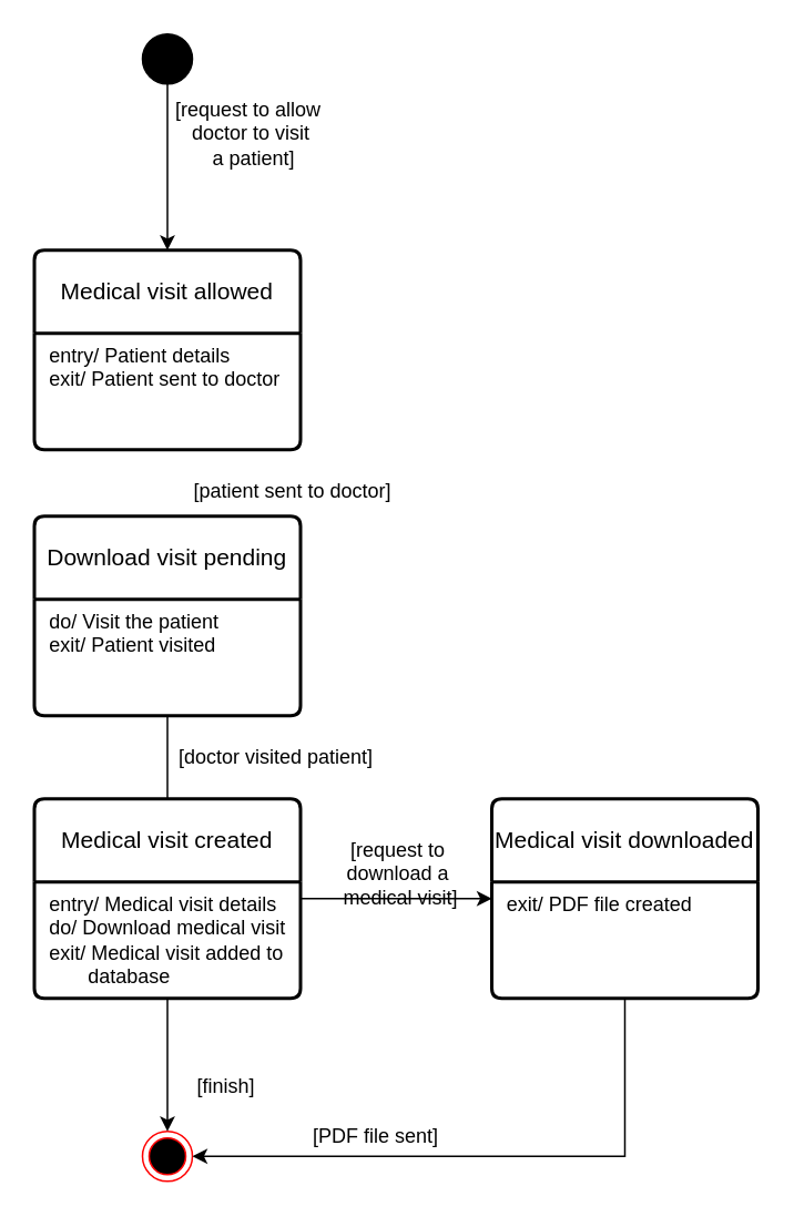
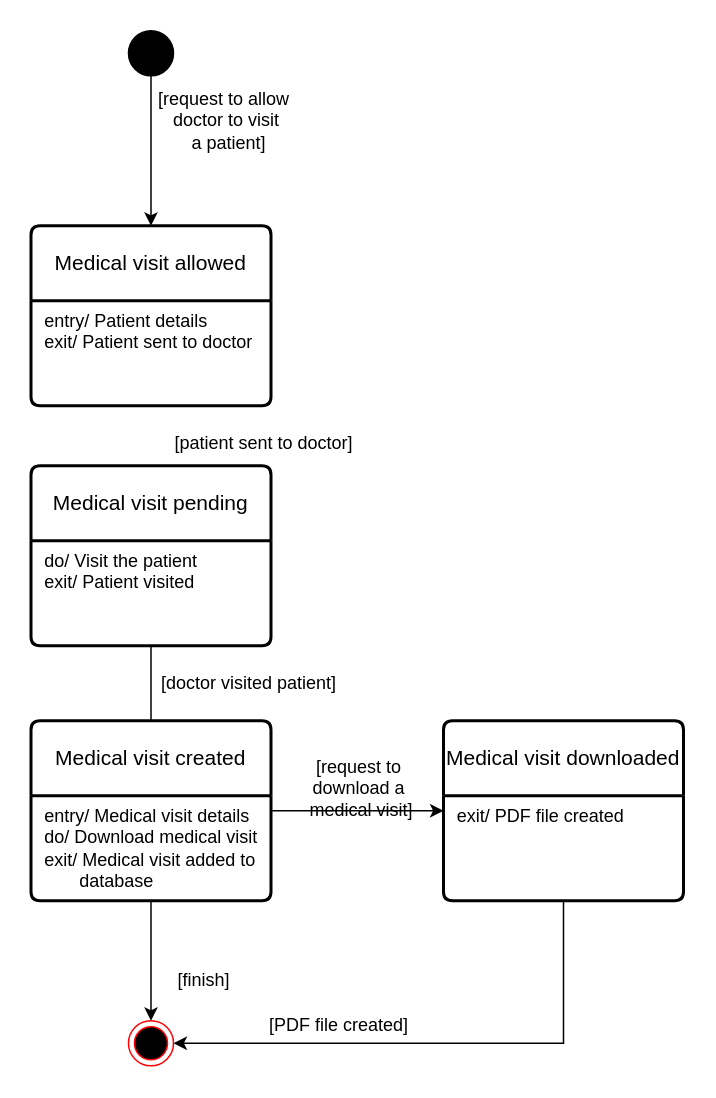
- <mxCell id="8" value="Download visit pending" style="swimlane;childLayout=stackLayout;horizontal=1;startSize=50;horizontalStack=0;rounded=1;fontSize=14;fontStyle=0;strokeWidth=2;resizeParent=0;resizeLast=1;shadow=0;dashed=0;align=center;arcSize=4;whiteSpace=wrap;html=1;" vertex="1" parent="1"><mxGeometry x="20" y="310" width="160" height="120" as="geometry" /></mxCell>
+ <mxCell id="8" value="Medical visit pending" style="swimlane;childLayout=stackLayout;horizontal=1;startSize=50;horizontalStack=0;rounded=1;fontSize=14;fontStyle=0;strokeWidth=2;resizeParent=0;resizeLast=1;shadow=0;dashed=0;align=center;arcSize=4;whiteSpace=wrap;html=1;" vertex="1" parent="1"><mxGeometry x="20" y="310" width="160" height="120" as="geometry" /></mxCell>
- <mxCell id="21" value="[PDF file sent]" style="text;html=1;align=center;verticalAlign=middle;resizable=0;points=[];autosize=1;strokeColor=none;fillColor=none;" vertex="1" parent="1"><mxGeometry x="165" y="668" width="120" height="30" as="geometry" /></mxCell>
+ <mxCell id="21" value="[PDF file created]" style="text;html=1;align=center;verticalAlign=middle;resizable=0;points=[];autosize=1;strokeColor=none;fillColor=none;" vertex="1" parent="1"><mxGeometry x="165" y="668" width="120" height="30" as="geometry" /></mxCell>
